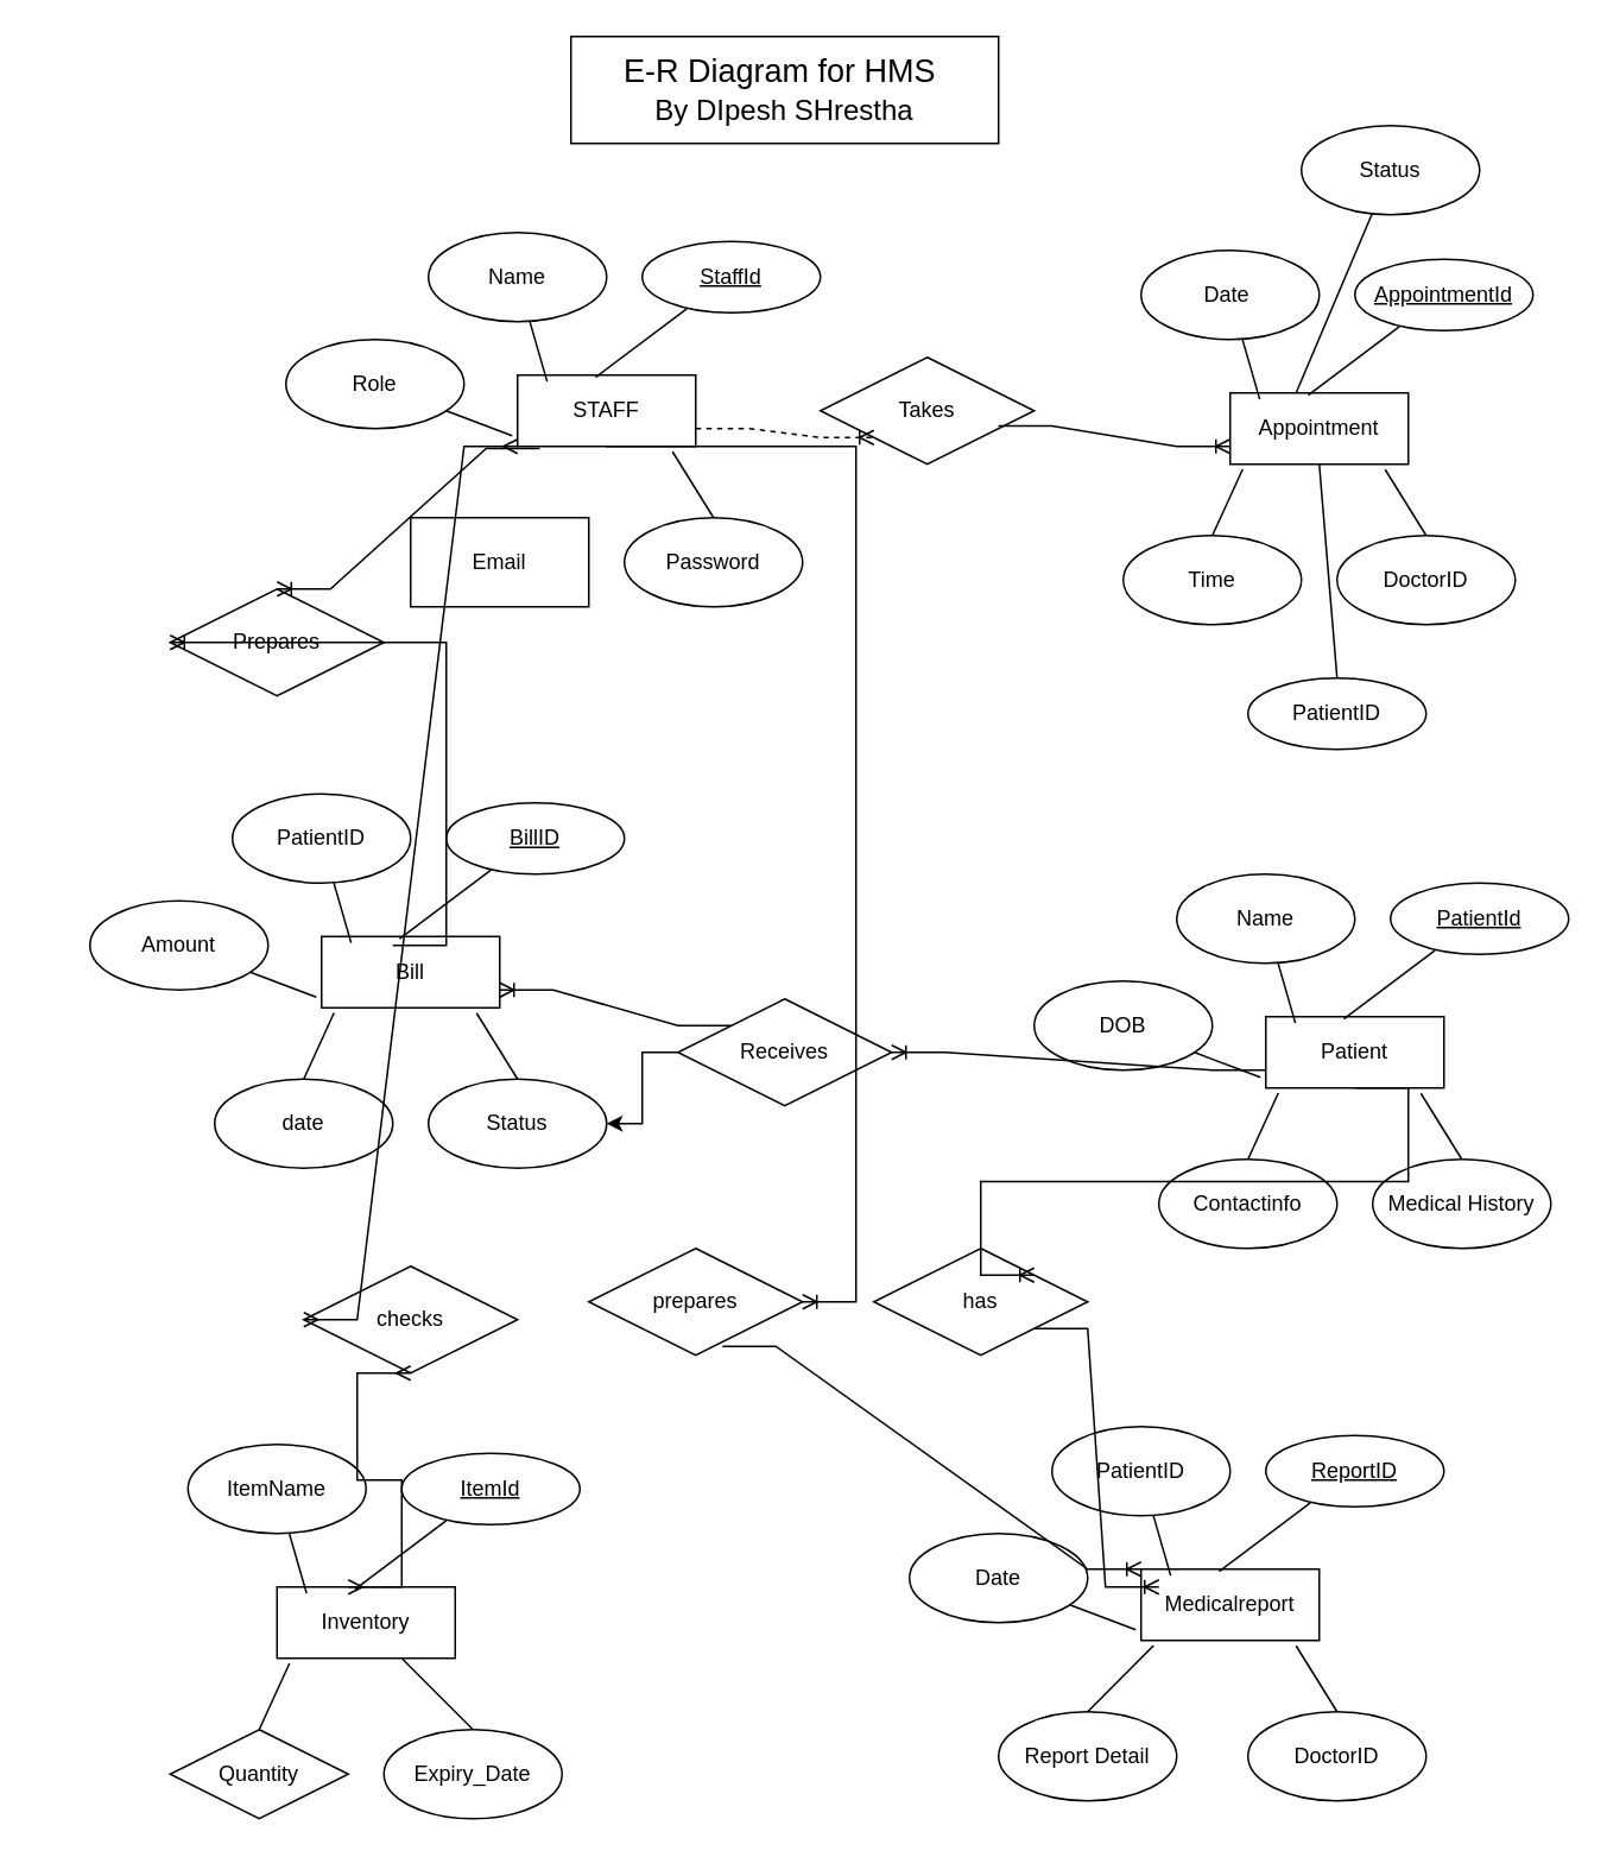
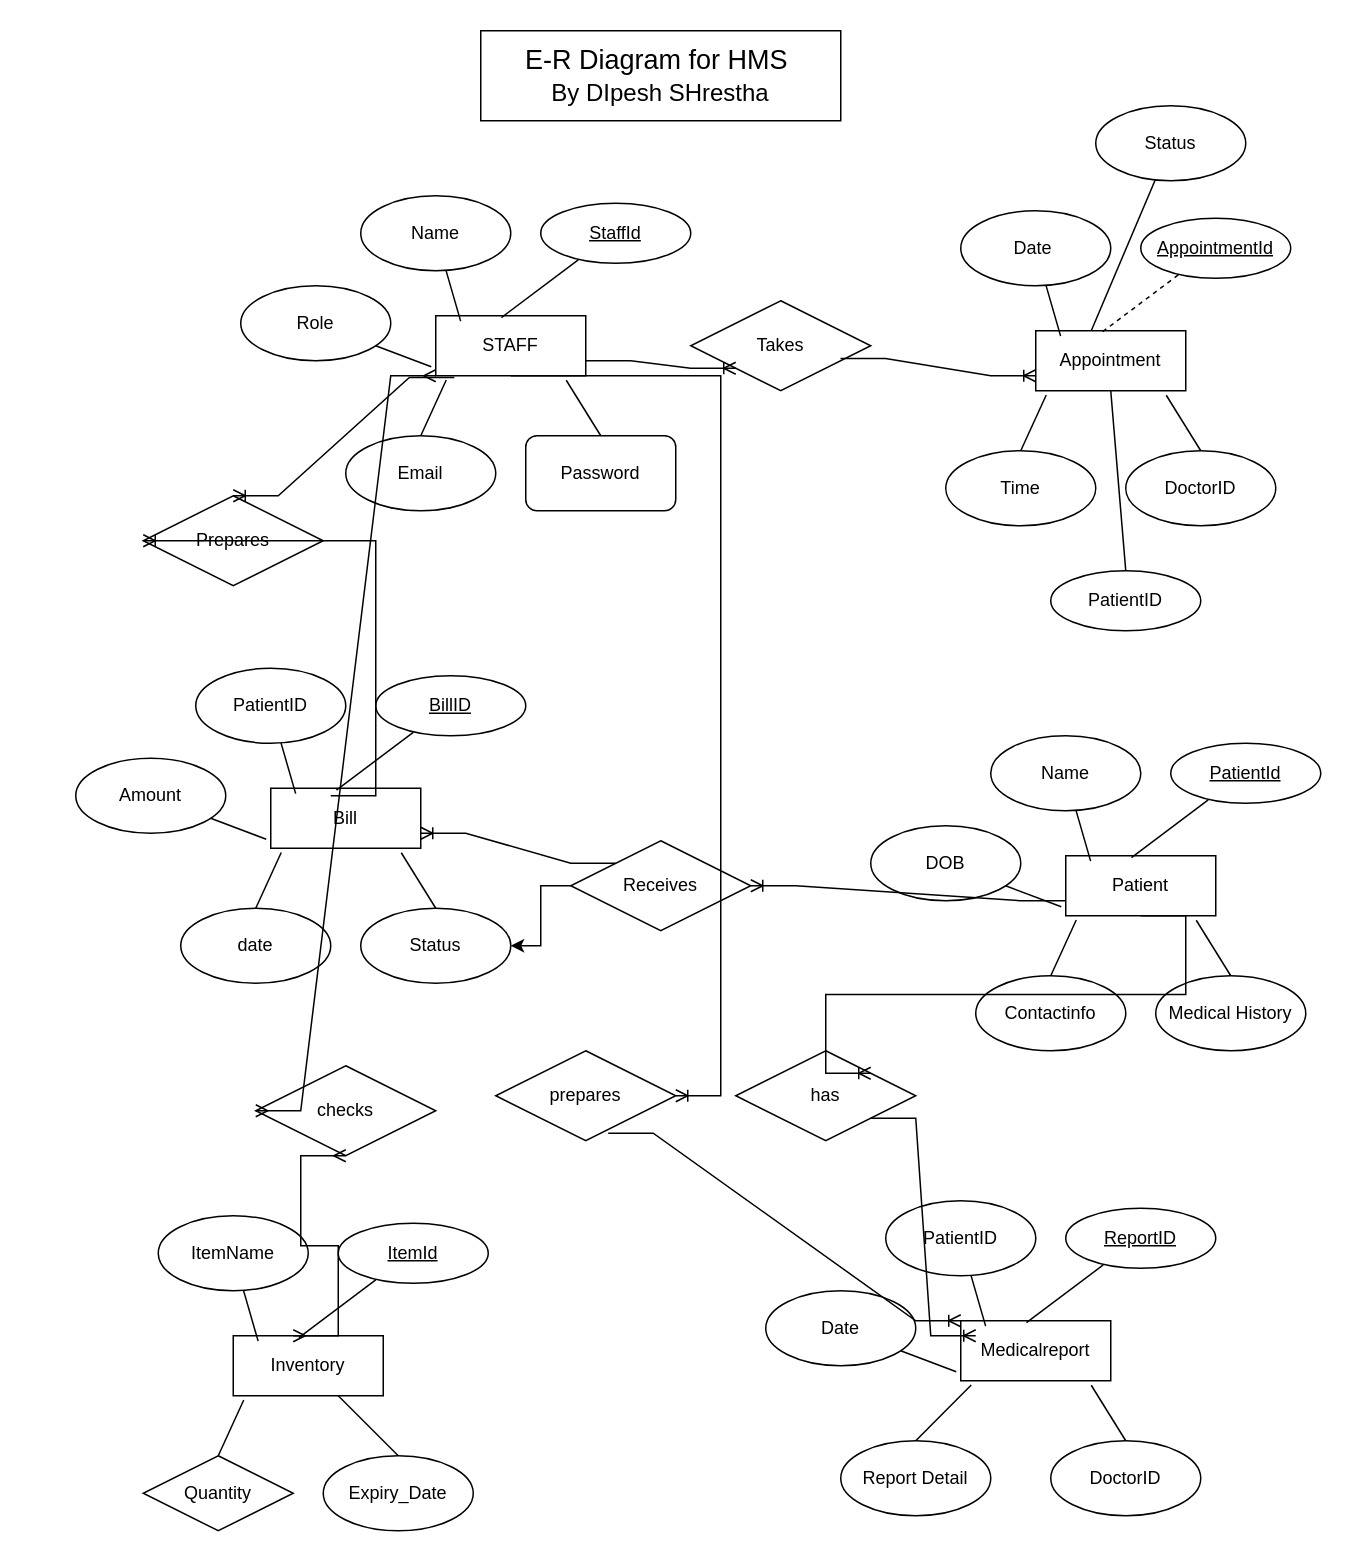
- <mxCell id="18" value="" style="endArrow=none;html=1;rounded=0;entryX=0.438;entryY=0.03;entryDx=0;entryDy=0;entryPerimeter=0;exitX=0.25;exitY=0.945;exitDx=0;exitDy=0;exitPerimeter=0;" edge="1" source="16" target="14" parent="1"><mxGeometry relative="1" as="geometry"><mxPoint x="707" y="200" as="sourcePoint" /><mxPoint x="717" y="234" as="targetPoint" /></mxGeometry></mxCell>
+ <mxCell id="18" value="" style="endArrow=none;html=1;rounded=0;entryX=0.438;entryY=0.03;entryDx=0;entryDy=0;entryPerimeter=0;exitX=0.25;exitY=0.945;exitDx=0;exitDy=0;exitPerimeter=0;dashed=1;" edge="1" source="16" target="14" parent="1"><mxGeometry relative="1" as="geometry"><mxPoint x="707" y="200" as="sourcePoint" /><mxPoint x="717" y="234" as="targetPoint" /></mxGeometry></mxCell>
- <mxCell id="75" value="" style="edgeStyle=entityRelationEdgeStyle;fontSize=12;html=1;endArrow=ERoneToMany;rounded=0;entryX=0;entryY=1;entryDx=0;entryDy=0;exitX=1;exitY=0.75;exitDx=0;exitDy=0;dashed=1;" edge="1" parent="1" source="2" target="13"><mxGeometry width="100" height="100" relative="1" as="geometry"><mxPoint x="517" y="318" as="sourcePoint" /><mxPoint x="523" y="380" as="targetPoint" /><Array as="points"><mxPoint x="742" y="308" /><mxPoint x="603" y="390" /><mxPoint x="593" y="330" /><mxPoint x="613" y="340" /><mxPoint x="583" y="349" /><mxPoint x="603" y="370" /></Array></mxGeometry></mxCell>
+ <mxCell id="75" value="" style="edgeStyle=entityRelationEdgeStyle;fontSize=12;html=1;endArrow=ERoneToMany;rounded=0;entryX=0;entryY=1;entryDx=0;entryDy=0;exitX=1;exitY=0.75;exitDx=0;exitDy=0;" edge="1" parent="1" source="2" target="13"><mxGeometry width="100" height="100" relative="1" as="geometry"><mxPoint x="517" y="318" as="sourcePoint" /><mxPoint x="523" y="380" as="targetPoint" /><Array as="points"><mxPoint x="742" y="308" /><mxPoint x="603" y="390" /><mxPoint x="593" y="330" /><mxPoint x="613" y="340" /><mxPoint x="583" y="349" /><mxPoint x="603" y="370" /></Array></mxGeometry></mxCell>
+ <mxCell id="10" value="" style="endArrow=none;html=1;rounded=0;entryX=0.5;entryY=0;entryDx=0;entryDy=0;exitX=0.07;exitY=1.07;exitDx=0;exitDy=0;exitPerimeter=0;" edge="1" parent="1" source="2" target="9"><mxGeometry relative="1" as="geometry"><mxPoint x="307" y="190" as="sourcePoint" /><mxPoint x="317" y="224" as="targetPoint" /></mxGeometry></mxCell>
- <mxCell id="9" value="Email" style="whiteSpace=wrap;html=1;align=center;rounded=0;" vertex="1" parent="1"><mxGeometry x="230" y="290" width="100" height="50" as="geometry" /></mxCell>
+ <mxCell id="9" value="Email" style="ellipse;whiteSpace=wrap;html=1;align=center;" vertex="1" parent="1"><mxGeometry x="230" y="290" width="100" height="50" as="geometry" /></mxCell>
- <mxCell id="12" value="Password" style="ellipse;whiteSpace=wrap;html=1;align=center;" vertex="1" parent="1"><mxGeometry x="350" y="290" width="100" height="50" as="geometry" /></mxCell>
+ <mxCell id="12" value="Password" style="whiteSpace=wrap;html=1;align=center;rounded=1;" vertex="1" parent="1"><mxGeometry x="350" y="290" width="100" height="50" as="geometry" /></mxCell>
